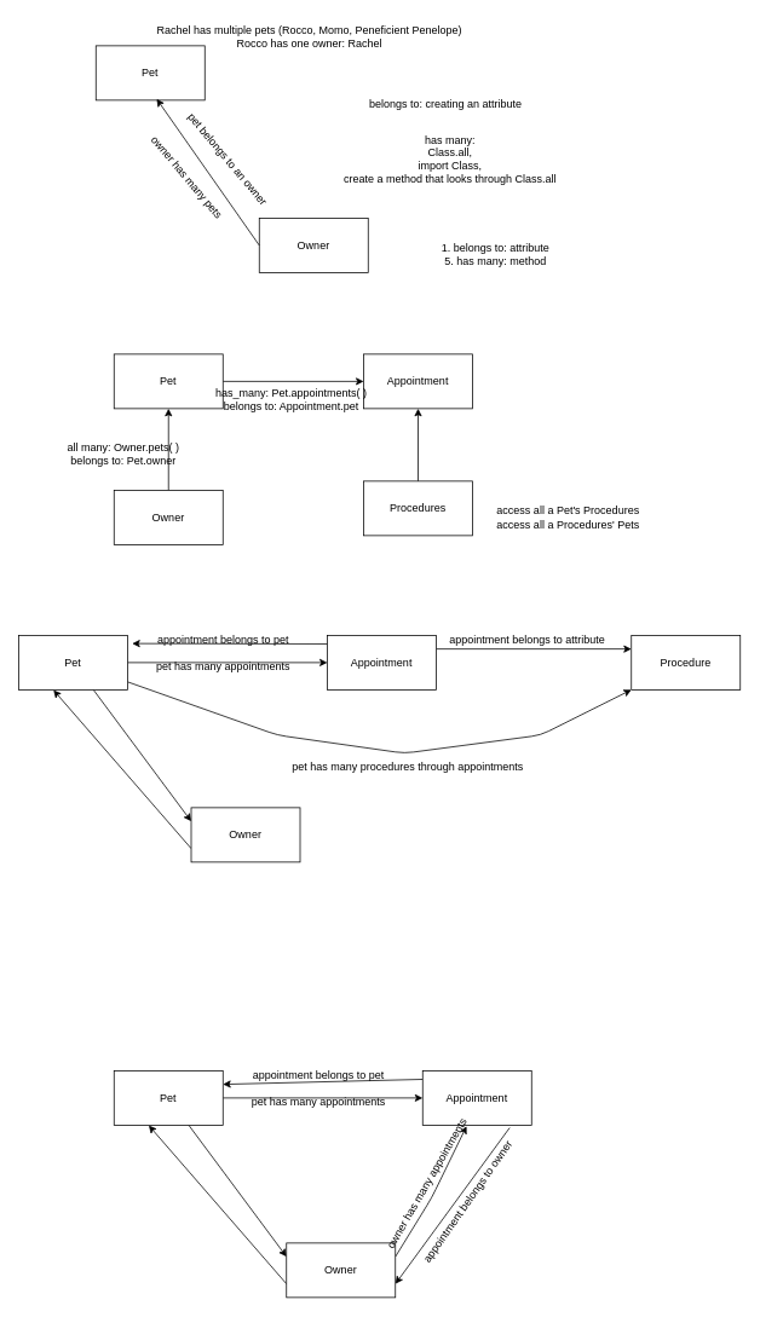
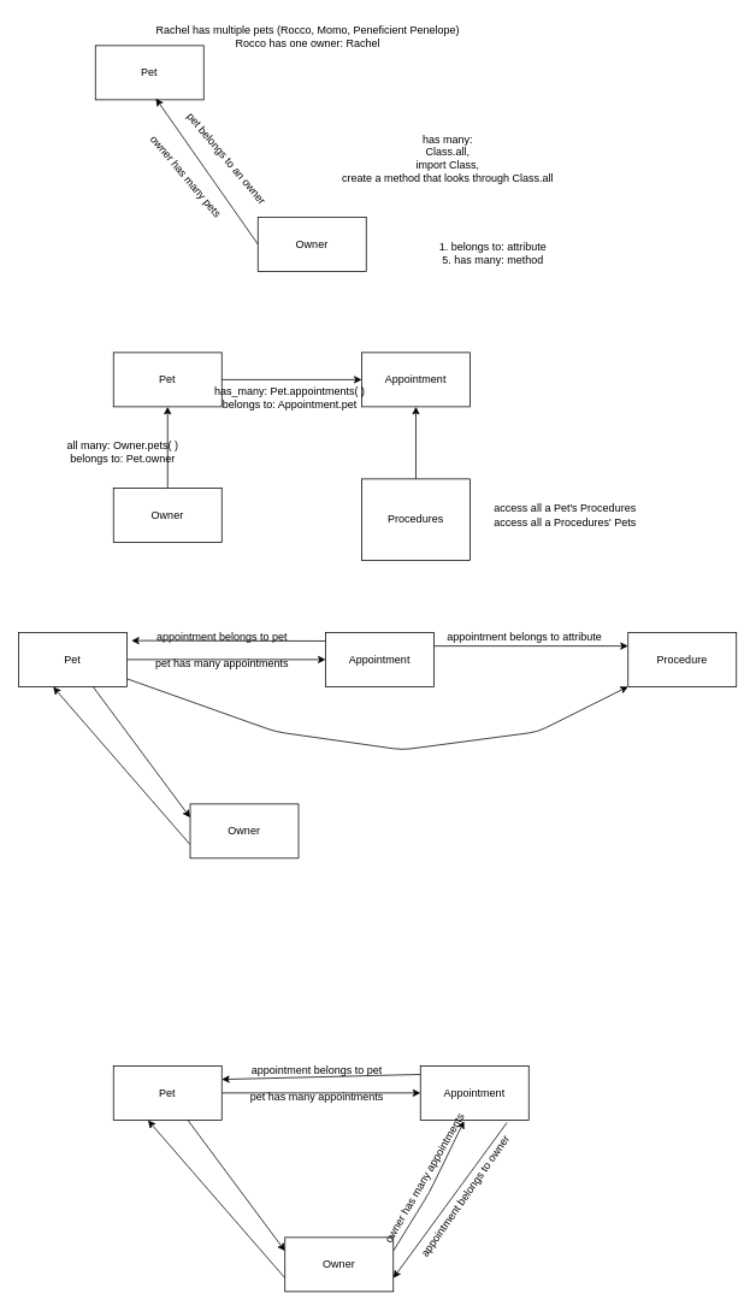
- <mxCell id="40" value="belongs to: creating an attribute" style="text;html=1;align=center;verticalAlign=middle;resizable=0;points=[];autosize=1;strokeColor=none;fillColor=none;" vertex="1" parent="1"><mxGeometry x="395" y="100" width="190" height="30" as="geometry" /></mxCell>
- <mxCell id="44" value="Procedures" style="whiteSpace=wrap;html=1;" vertex="1" parent="1"><mxGeometry x="400" y="530" width="120" height="60" as="geometry" /></mxCell>
+ <mxCell id="44" value="Procedures" style="whiteSpace=wrap;html=1;" vertex="1" parent="1"><mxGeometry x="400" y="530" width="120" height="90" as="geometry" /></mxCell>
- <mxCell id="37" value="pet has many procedures through appointments&amp;nbsp;&lt;br&gt;" style="text;html=1;align=center;verticalAlign=middle;resizable=0;points=[];autosize=1;strokeColor=none;fillColor=none;" parent="1" vertex="1"><mxGeometry x="310" y="830" width="280" height="30" as="geometry" /></mxCell>
